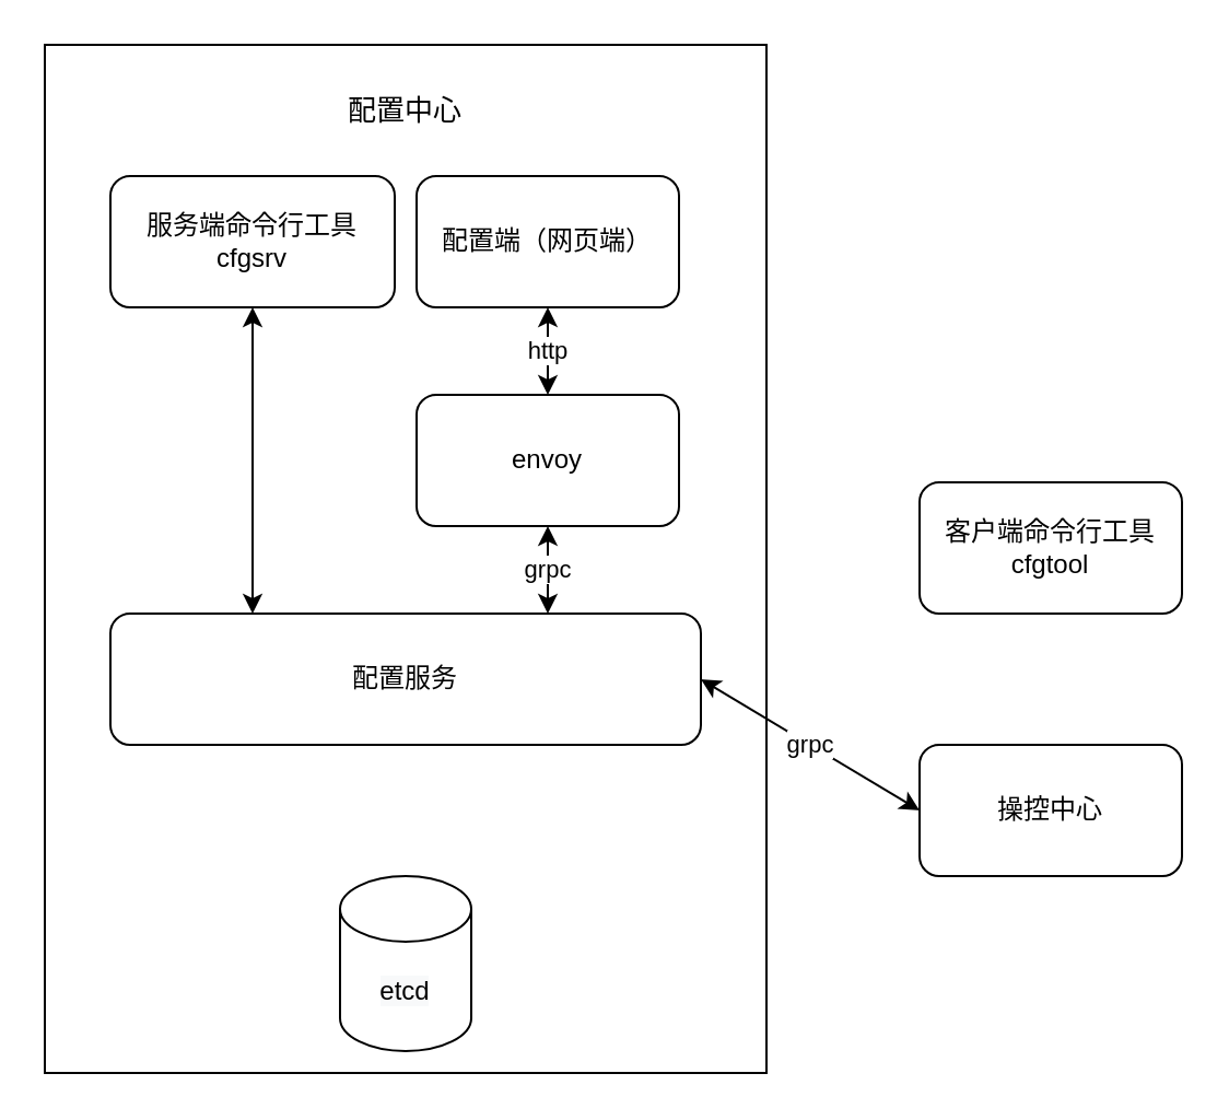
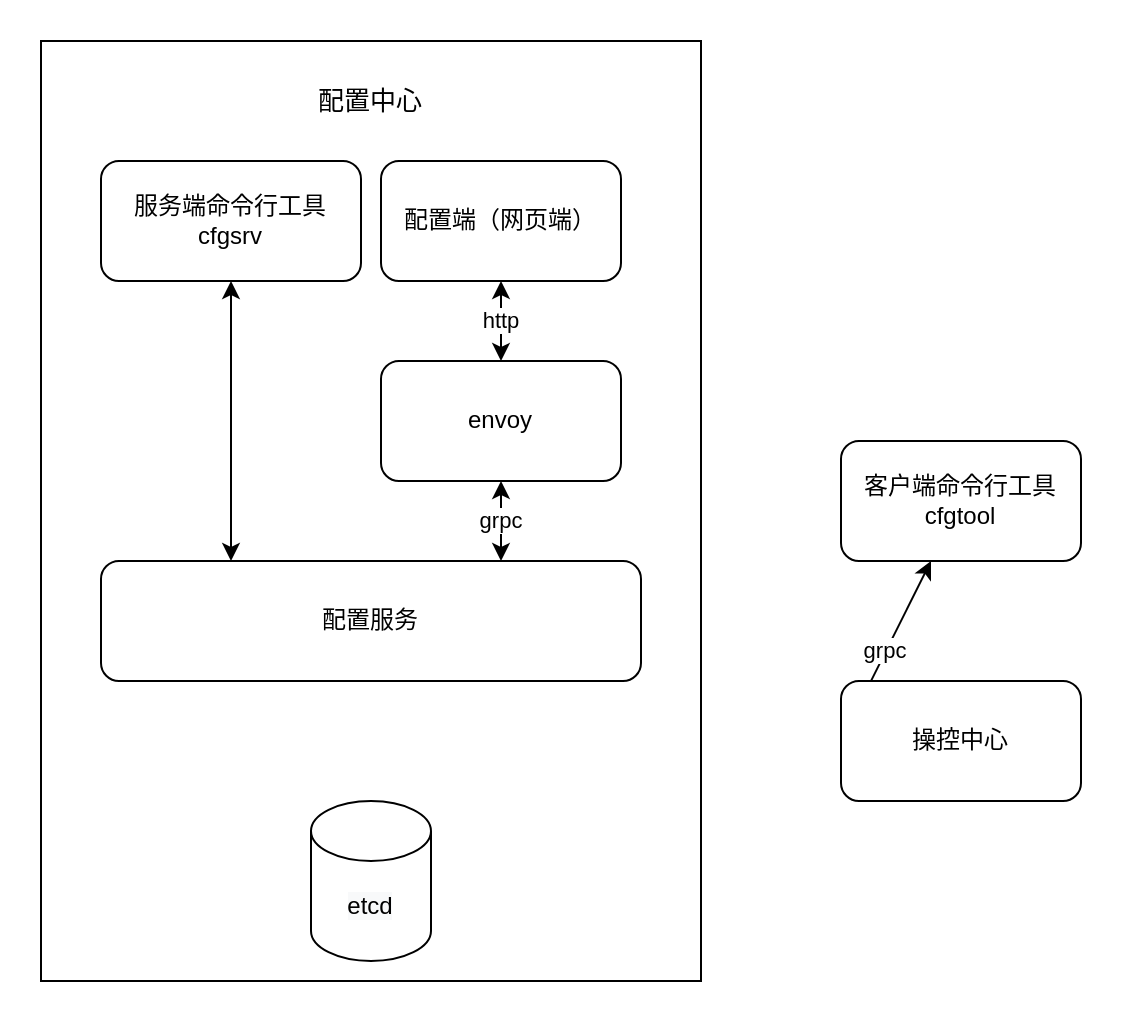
- <mxCell id="8" value="grpc" style="endArrow=classic;html=1;horizontal=1;startArrow=classic;startFill=1;entryX=1;entryY=0.5;entryDx=0;entryDy=0;exitX=0;exitY=0.5;exitDx=0;exitDy=0;" parent="1" source="11" target="3" edge="1"><mxGeometry width="50" height="50" relative="1" as="geometry"><mxPoint x="380" y="340" as="sourcePoint" /><mxPoint x="275.5" y="260" as="targetPoint" /></mxGeometry></mxCell>
+ <mxCell id="8" value="grpc" style="endArrow=classic;html=1;horizontal=1;startArrow=classic;startFill=1;exitX=0;exitY=0.5;exitDx=0;exitDy=0;" parent="1" source="11" target="15" edge="1"><mxGeometry width="50" height="50" relative="1" as="geometry"><mxPoint x="380" y="340" as="sourcePoint" /><mxPoint x="275.5" y="260" as="targetPoint" /></mxGeometry></mxCell>
